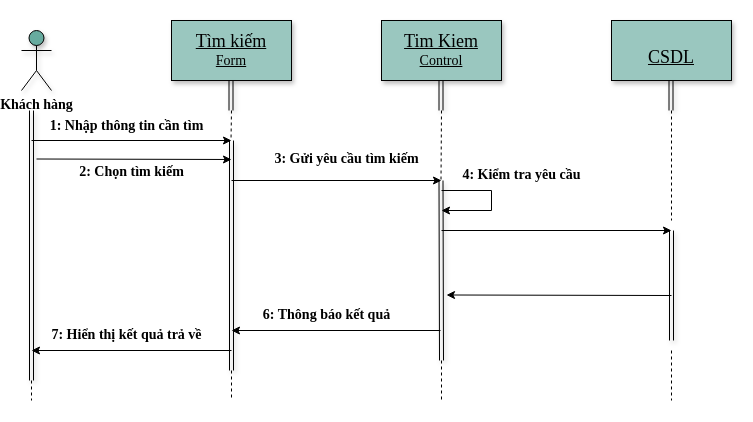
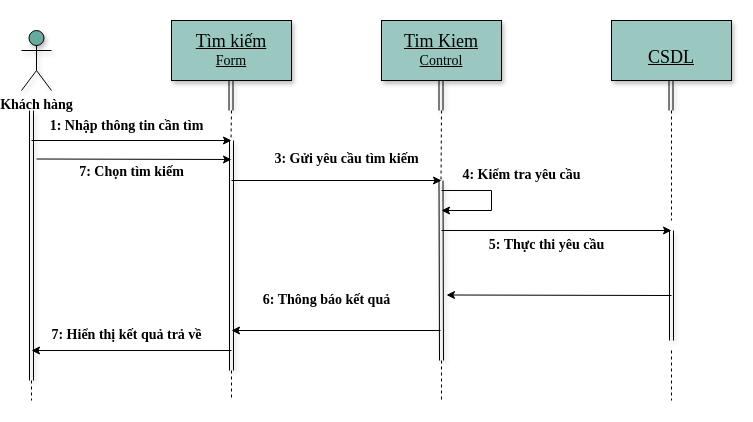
- <mxCell id="36" value="&lt;font style=&quot;font-size: 14px;&quot;&gt;&lt;b&gt;2: Chọn tìm kiếm&lt;/b&gt;&lt;/font&gt;" style="text;html=1;align=center;verticalAlign=middle;resizable=0;points=[];autosize=1;strokeColor=none;fillColor=none;fontSize=18;fontFamily=Times New Roman;" vertex="1" parent="1"><mxGeometry x="65" y="150" width="130" height="40" as="geometry" /></mxCell>
+ <mxCell id="36" value="&lt;font style=&quot;font-size: 14px;&quot;&gt;&lt;b&gt;7: Chọn tìm kiếm&lt;/b&gt;&lt;/font&gt;" style="text;html=1;align=center;verticalAlign=middle;resizable=0;points=[];autosize=1;strokeColor=none;fillColor=none;fontSize=18;fontFamily=Times New Roman;" vertex="1" parent="1"><mxGeometry x="65" y="150" width="130" height="40" as="geometry" /></mxCell>
+ <mxCell id="33" value="&lt;b&gt;5: Thực thi yêu cầu&lt;/b&gt;" style="text;html=1;align=center;verticalAlign=middle;resizable=0;points=[];autosize=1;strokeColor=none;fillColor=none;fontSize=14;fontFamily=Times New Roman;" vertex="1" parent="1"><mxGeometry x="475" y="230" width="140" height="30" as="geometry" /></mxCell>
- <mxCell id="30" value="&lt;b&gt;6: Thông báo kết quả&lt;/b&gt;" style="text;html=1;align=center;verticalAlign=middle;resizable=0;points=[];autosize=1;strokeColor=none;fillColor=none;fontSize=14;fontFamily=Times New Roman;" vertex="1" parent="1"><mxGeometry x="250" y="300" width="150" height="30" as="geometry" /></mxCell>
+ <mxCell id="30" value="&lt;b&gt;6: Thông báo kết quả&lt;/b&gt;" style="text;html=1;align=center;verticalAlign=middle;resizable=0;points=[];autosize=1;strokeColor=none;fillColor=none;fontSize=14;fontFamily=Times New Roman;" vertex="1" parent="1"><mxGeometry x="250" y="285" width="150" height="30" as="geometry" /></mxCell>
